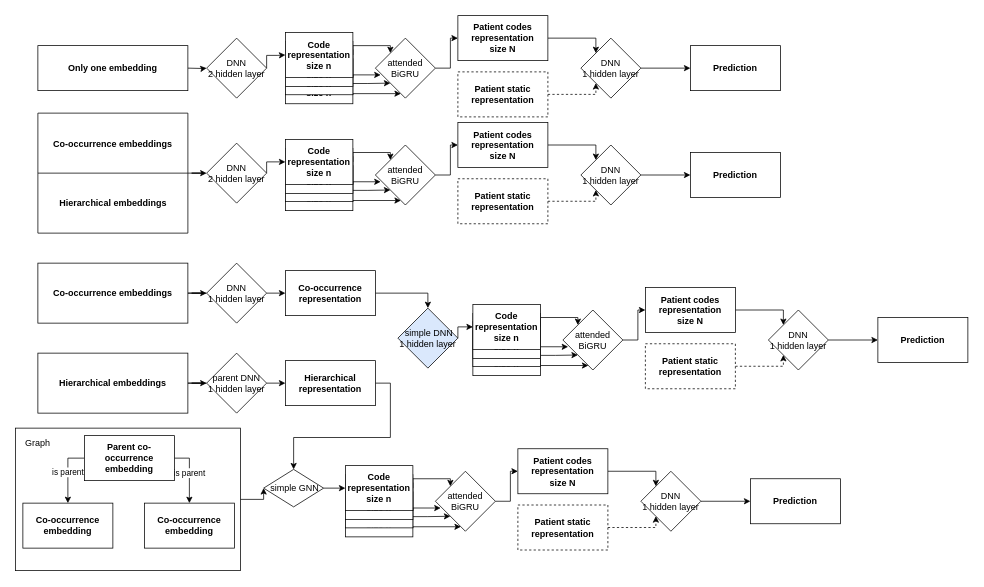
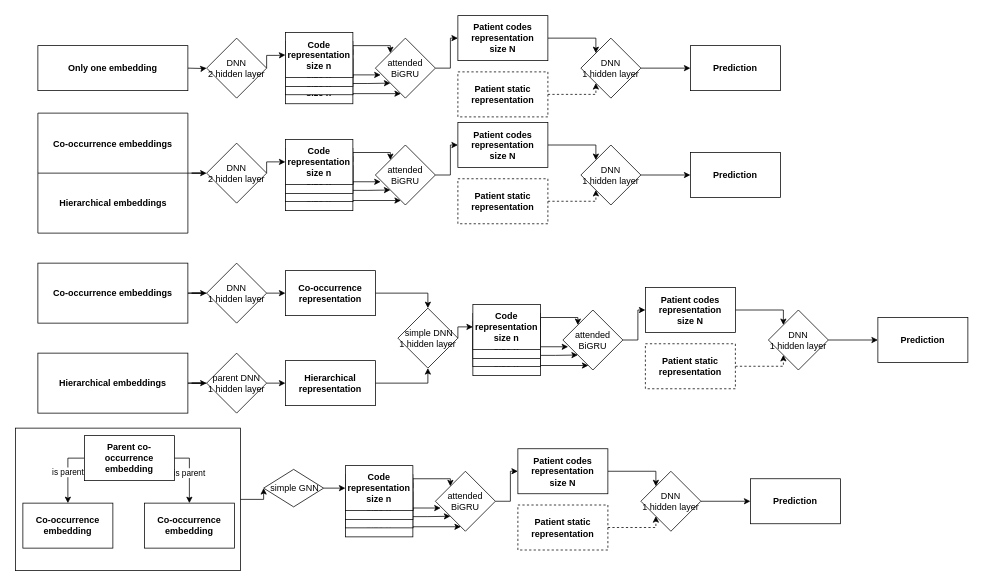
- <mxCell id="32" value="&amp;nbsp;simple DNN&lt;br&gt;1 hidden layer" style="rhombus;whiteSpace=wrap;html=1;fillColor=#dae8fc;" parent="1" vertex="1"><mxGeometry x="530" y="410" width="80" height="80" as="geometry" /></mxCell>
+ <mxCell id="32" value="&amp;nbsp;simple DNN&lt;br&gt;1 hidden layer" style="rhombus;whiteSpace=wrap;html=1;" parent="1" vertex="1"><mxGeometry x="530" y="410" width="80" height="80" as="geometry" /></mxCell>
- <mxCell id="29" style="edgeStyle=orthogonalEdgeStyle;rounded=0;orthogonalLoop=1;jettySize=auto;html=1;exitX=1;exitY=0.5;exitDx=0;exitDy=0;" parent="1" source="30" target="40" edge="1"><mxGeometry relative="1" as="geometry"><mxPoint x="580" y="490" as="targetPoint" /></mxGeometry></mxCell>
+ <mxCell id="29" style="edgeStyle=orthogonalEdgeStyle;rounded=0;orthogonalLoop=1;jettySize=auto;html=1;exitX=1;exitY=0.5;exitDx=0;exitDy=0;entryX=0.5;entryY=1;entryDx=0;entryDy=0;" parent="1" source="30" target="32" edge="1"><mxGeometry relative="1" as="geometry"><mxPoint x="580" y="490" as="targetPoint" /></mxGeometry></mxCell>
- <mxCell id="38" value="Graph" style="text;html=1;strokeColor=none;fillColor=none;align=center;verticalAlign=middle;whiteSpace=wrap;rounded=0;" parent="1" vertex="1"><mxGeometry x="30" y="580" width="40" height="20" as="geometry" /></mxCell>
